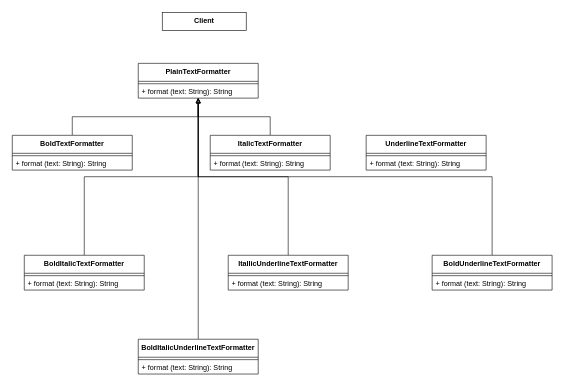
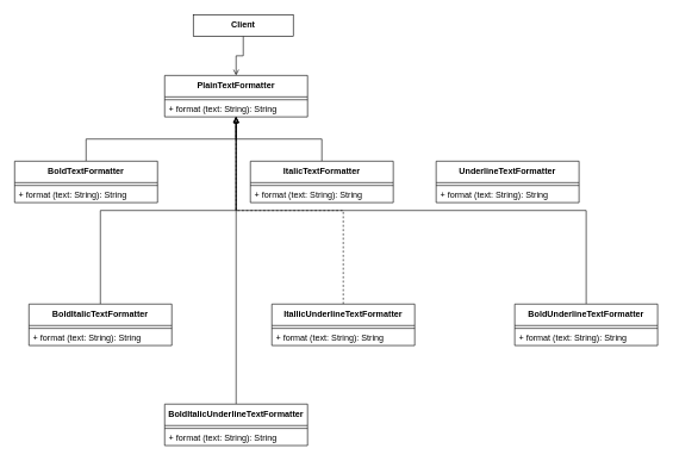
+ <mxCell id="2" style="edgeStyle=orthogonalEdgeStyle;rounded=0;orthogonalLoop=1;jettySize=auto;html=1;exitX=0.5;exitY=1;exitDx=0;exitDy=0;endArrow=open;endFill=0;" parent="1" source="3" target="4" edge="1"><mxGeometry relative="1" as="geometry"><mxPoint x="330" y="115" as="targetPoint" /></mxGeometry></mxCell>
- <mxCell id="22" style="edgeStyle=orthogonalEdgeStyle;rounded=0;orthogonalLoop=1;jettySize=auto;html=1;exitX=0.5;exitY=0;exitDx=0;exitDy=0;endArrow=blockThin;endFill=0;" edge="1" parent="1" source="23" target="4"><mxGeometry relative="1" as="geometry" /></mxCell>
+ <mxCell id="22" style="edgeStyle=orthogonalEdgeStyle;rounded=0;orthogonalLoop=1;jettySize=auto;html=1;exitX=0.5;exitY=0;exitDx=0;exitDy=0;endArrow=blockThin;endFill=0;dashed=1;" edge="1" parent="1" source="23" target="4"><mxGeometry relative="1" as="geometry" /></mxCell>
